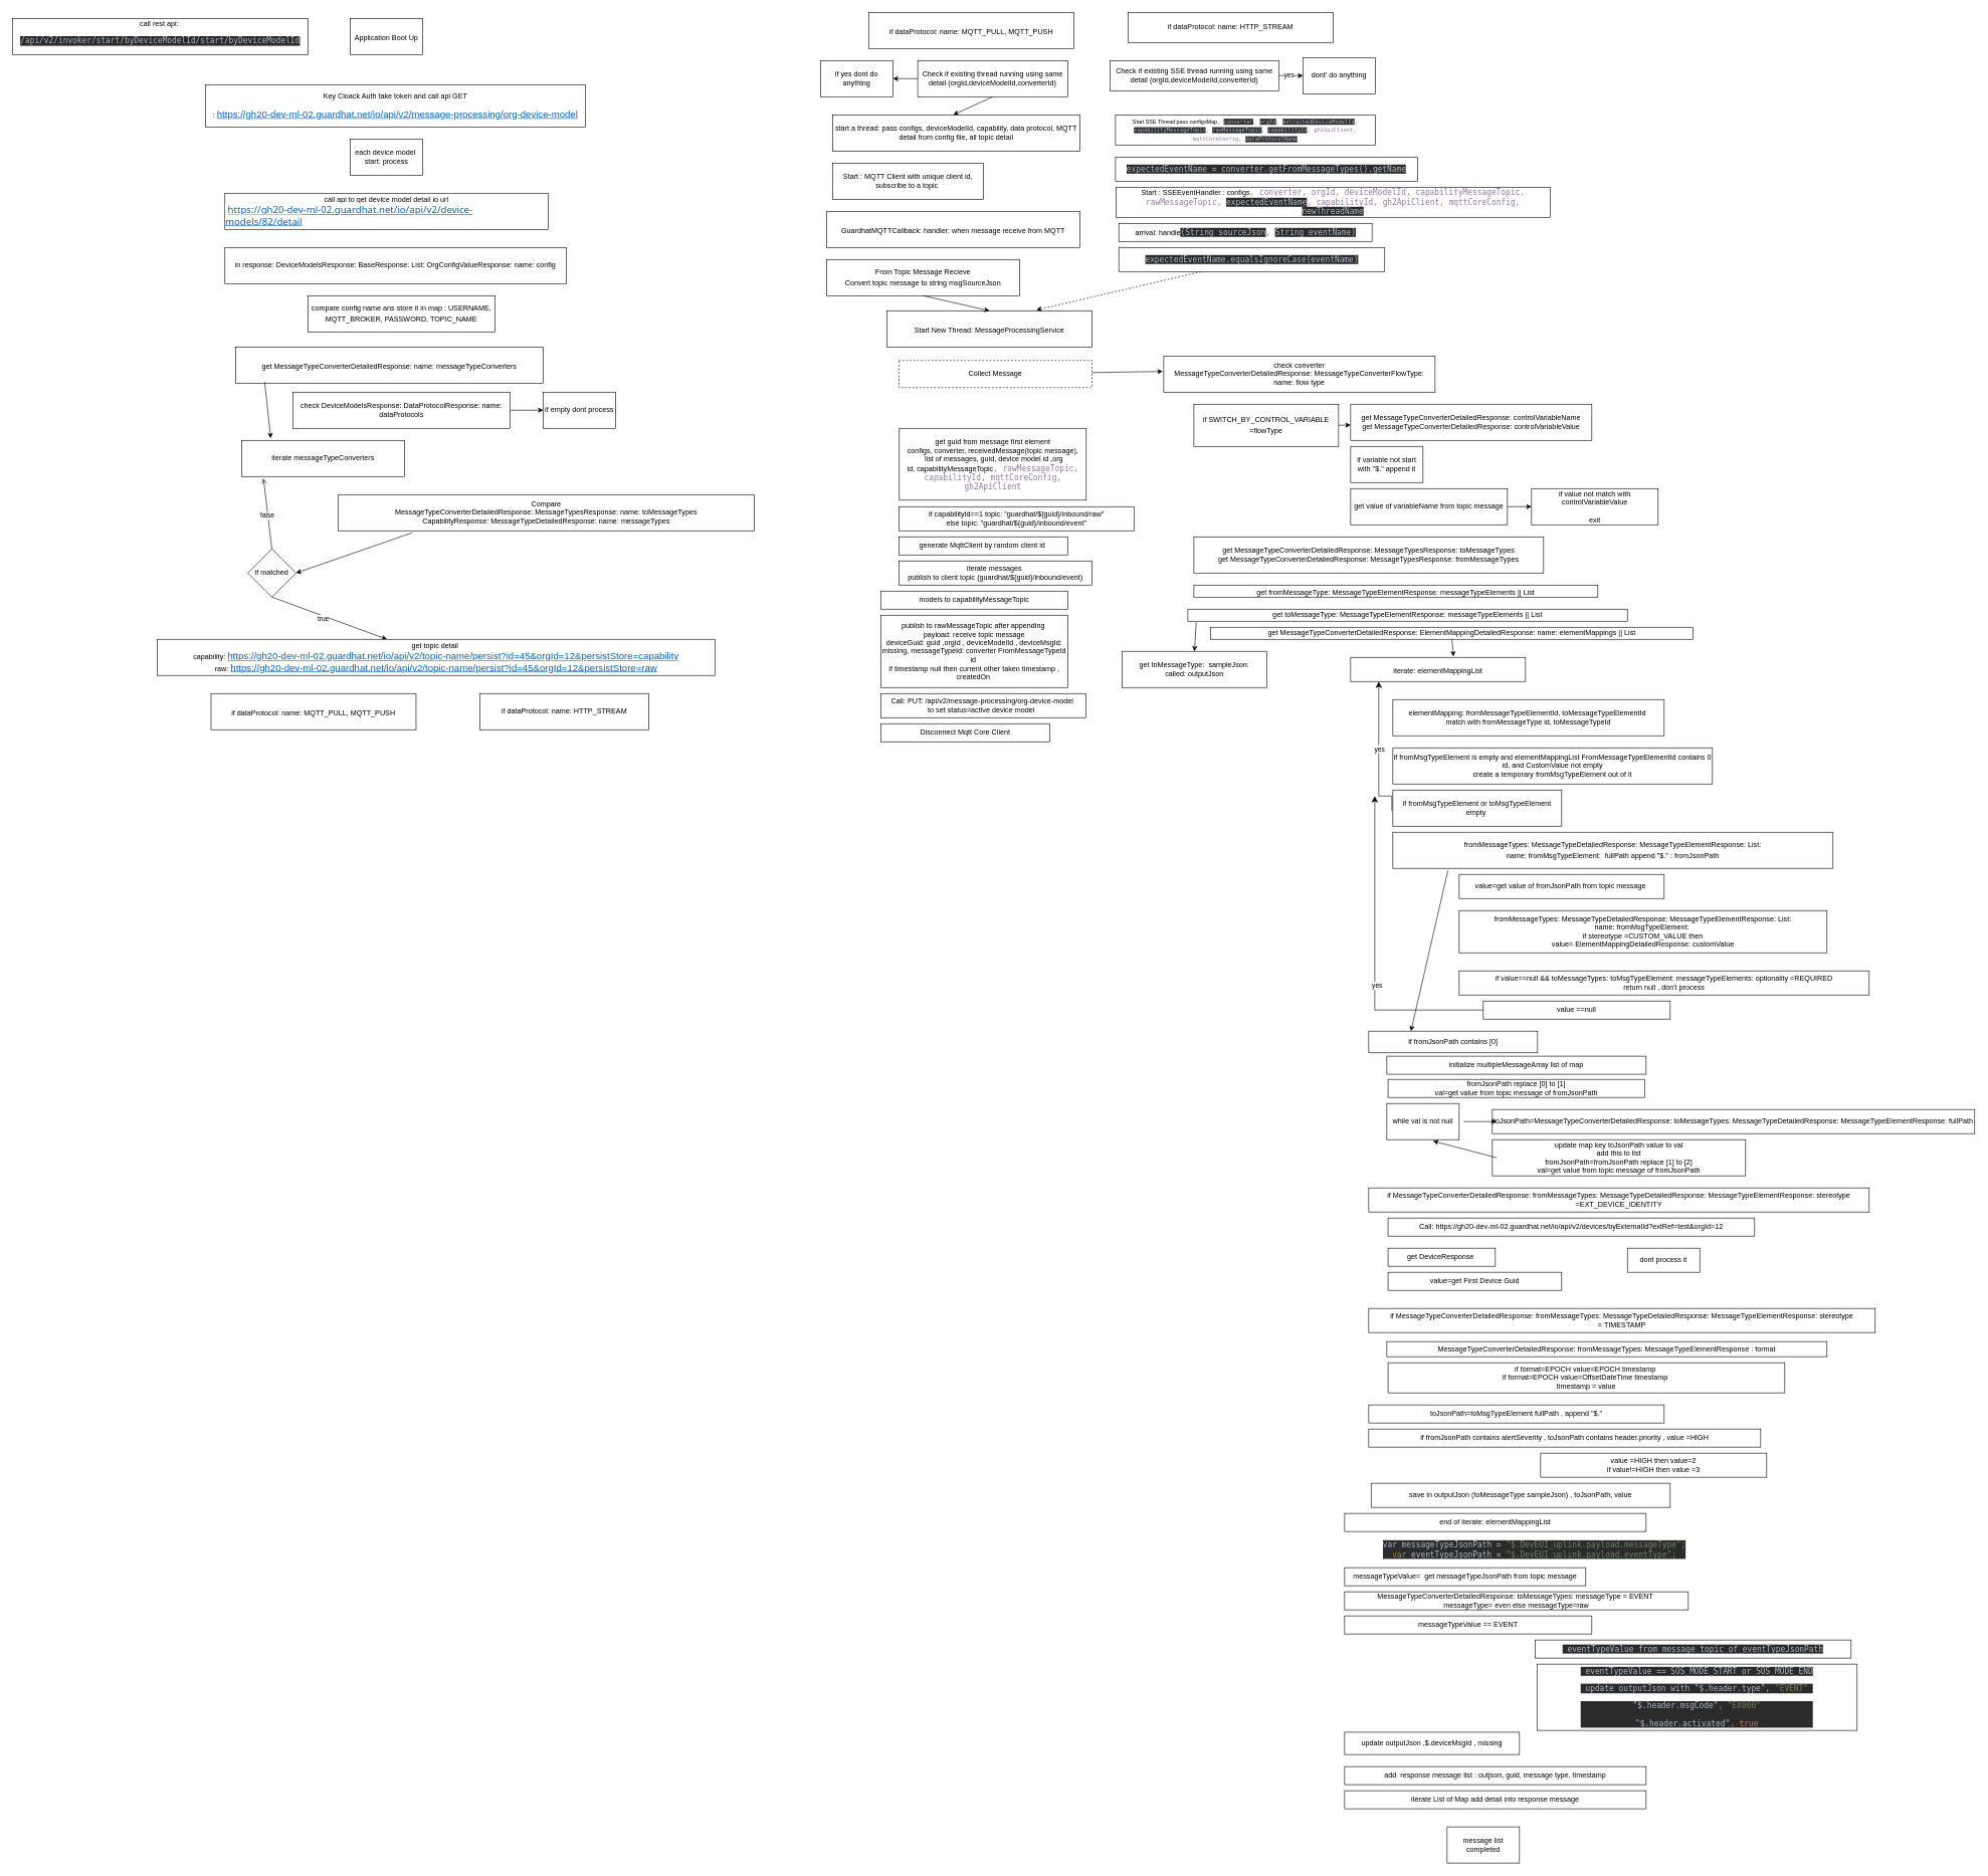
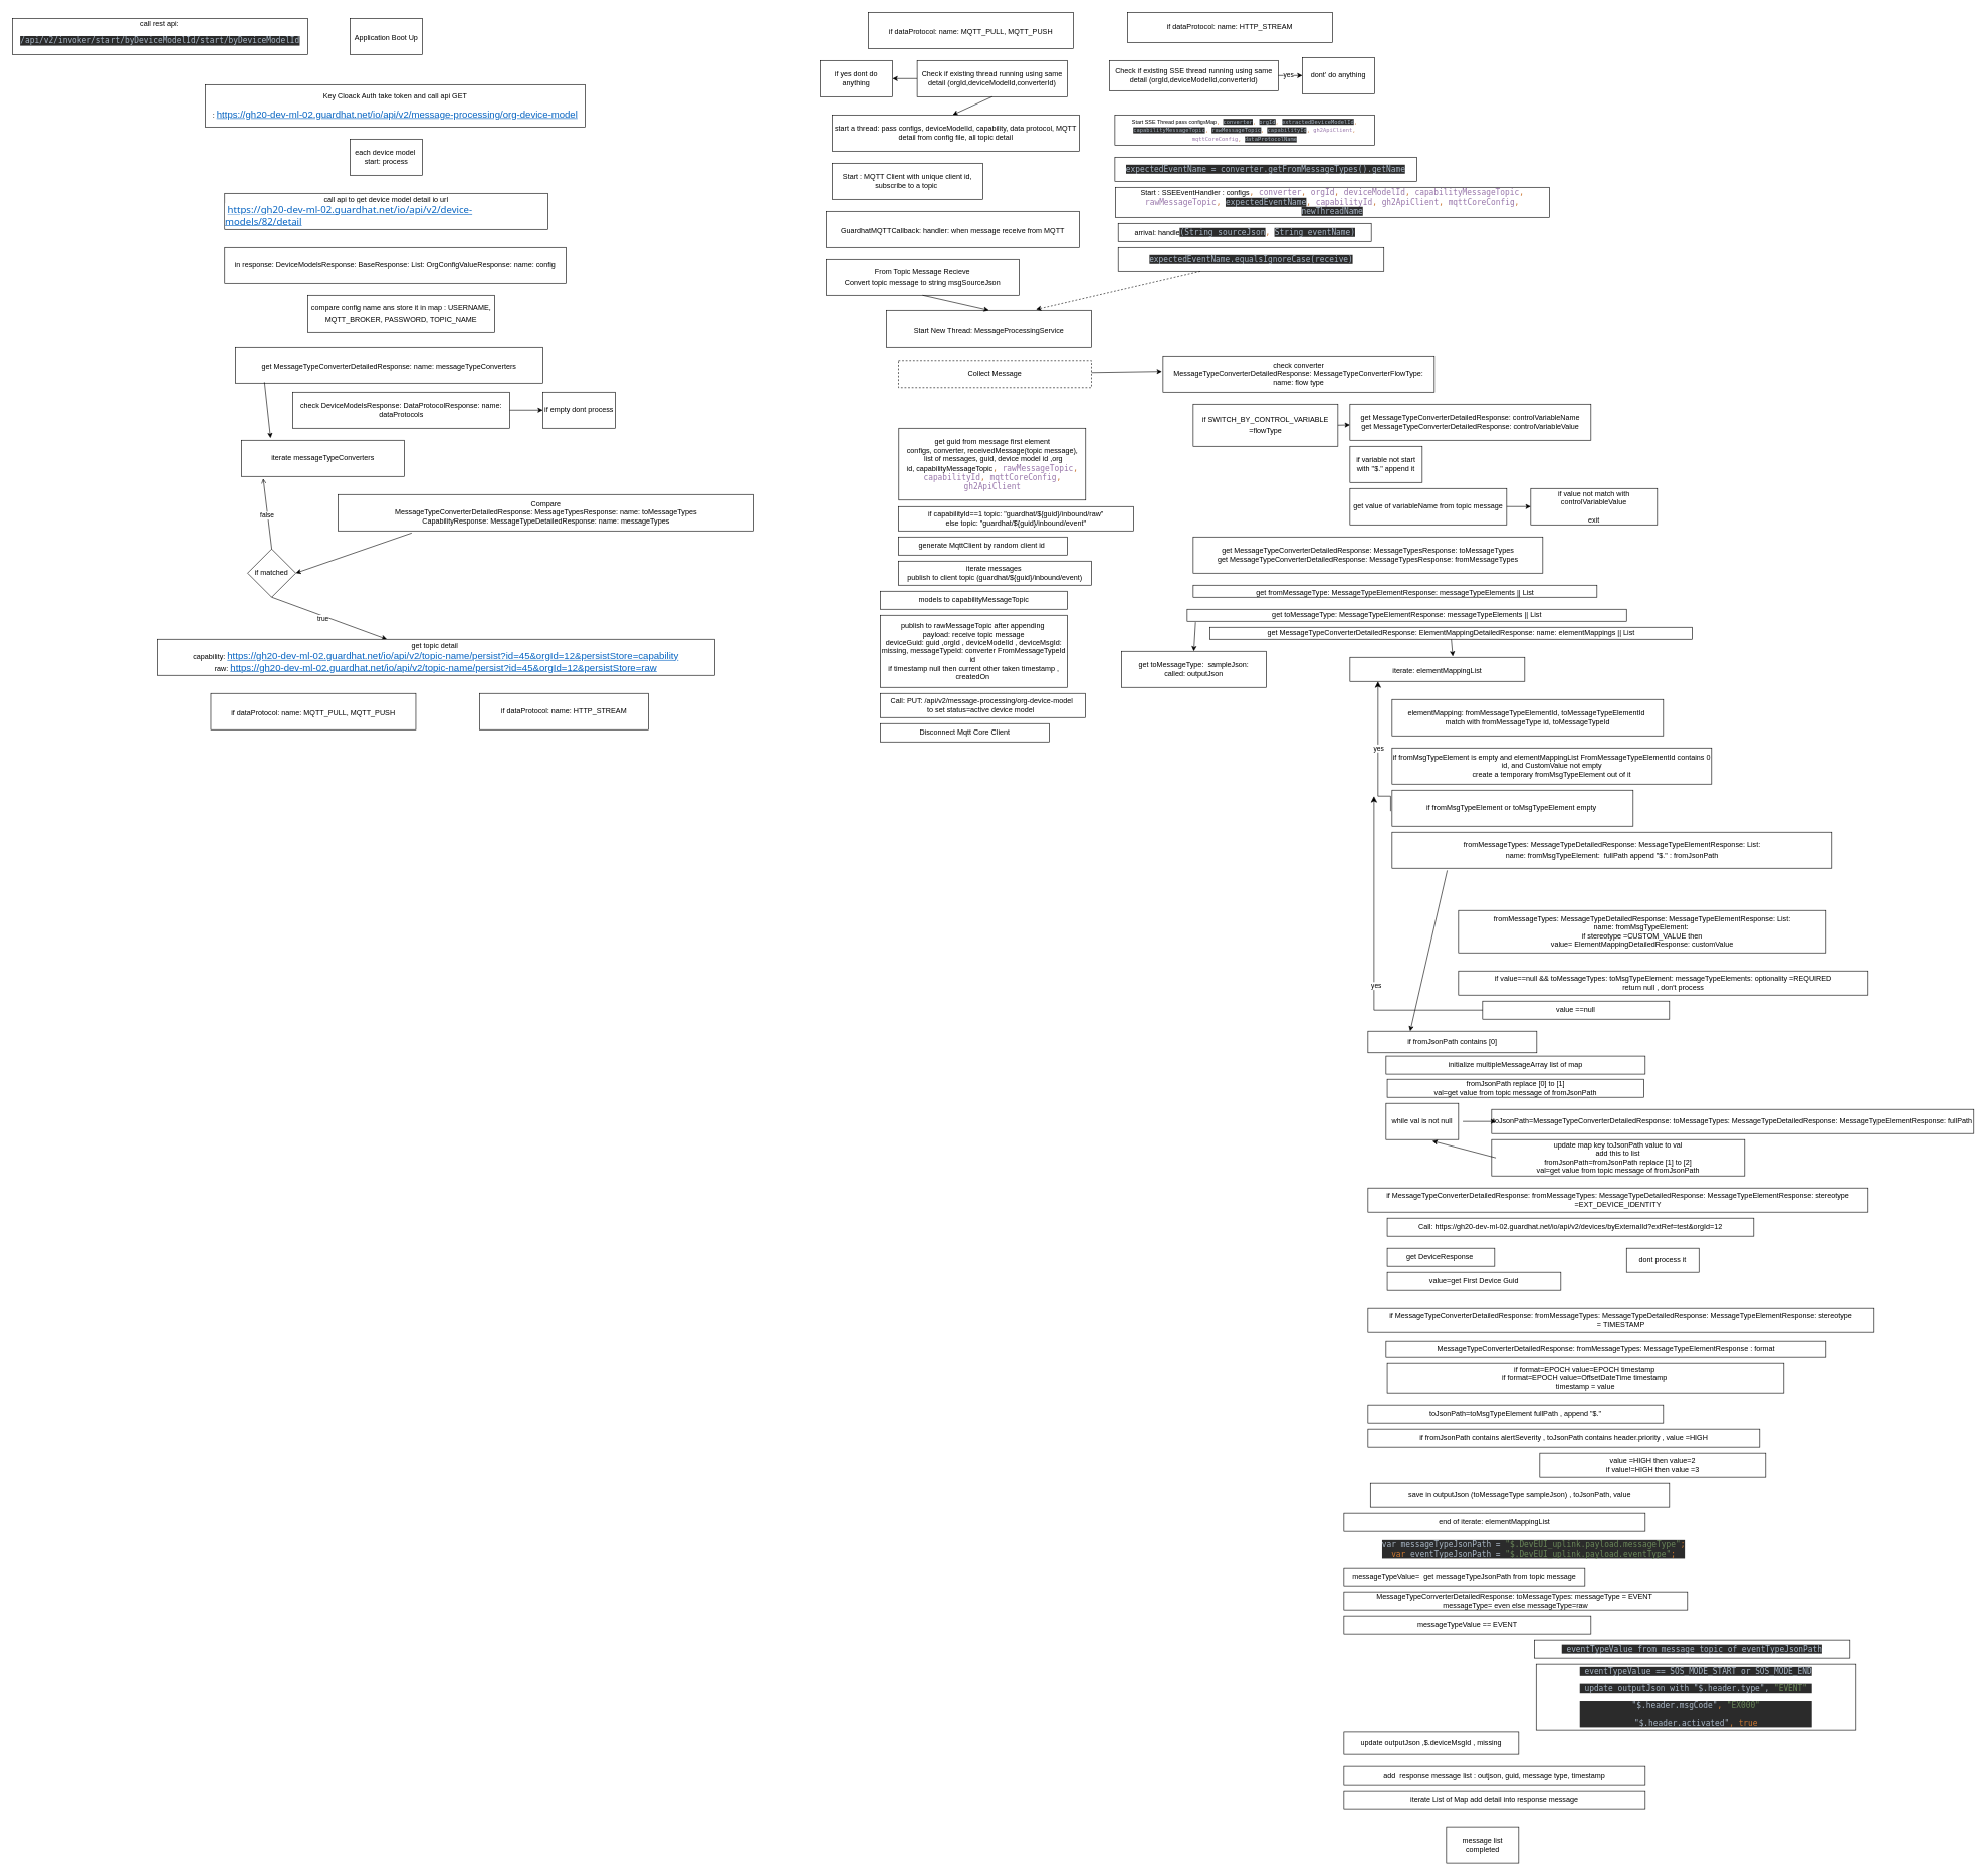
- <mxCell id="115" value="&lt;pre style=&quot;background-color:#2b2b2b;color:#a9b7c6;font-family:'JetBrains Mono',monospace;font-size:9.8pt;&quot;&gt;expectedEventName.equalsIgnoreCase(eventName)&lt;/pre&gt;" style="rounded=0;whiteSpace=wrap;html=1;" vertex="1" parent="1"><mxGeometry x="1854.5" y="410" width="441" height="40" as="geometry" /></mxCell>
+ <mxCell id="115" value="&lt;pre style=&quot;background-color:#2b2b2b;color:#a9b7c6;font-family:'JetBrains Mono',monospace;font-size:9.8pt;&quot;&gt;expectedEventName.equalsIgnoreCase(receive)&lt;/pre&gt;" style="rounded=0;whiteSpace=wrap;html=1;" vertex="1" parent="1"><mxGeometry x="1854.5" y="410" width="441" height="40" as="geometry" /></mxCell>
- <mxCell id="53" value="if&amp;nbsp;fromMsgTypeElement or&amp;nbsp;toMsgTypeElement empty&amp;nbsp;" style="rounded=0;whiteSpace=wrap;html=1;" parent="1" vertex="1"><mxGeometry x="2309" y="1310" width="280" height="60" as="geometry" /></mxCell>
+ <mxCell id="53" value="if&amp;nbsp;fromMsgTypeElement or&amp;nbsp;toMsgTypeElement empty&amp;nbsp;" style="rounded=0;whiteSpace=wrap;html=1;" parent="1" vertex="1"><mxGeometry x="2309" y="1310" width="400" height="60" as="geometry" /></mxCell>
- <mxCell id="58" value="value=get value of fromJsonPath from topic message&amp;nbsp;" style="rounded=0;whiteSpace=wrap;html=1;" parent="1" vertex="1"><mxGeometry x="2419" y="1450" width="340" height="40" as="geometry" /></mxCell>
